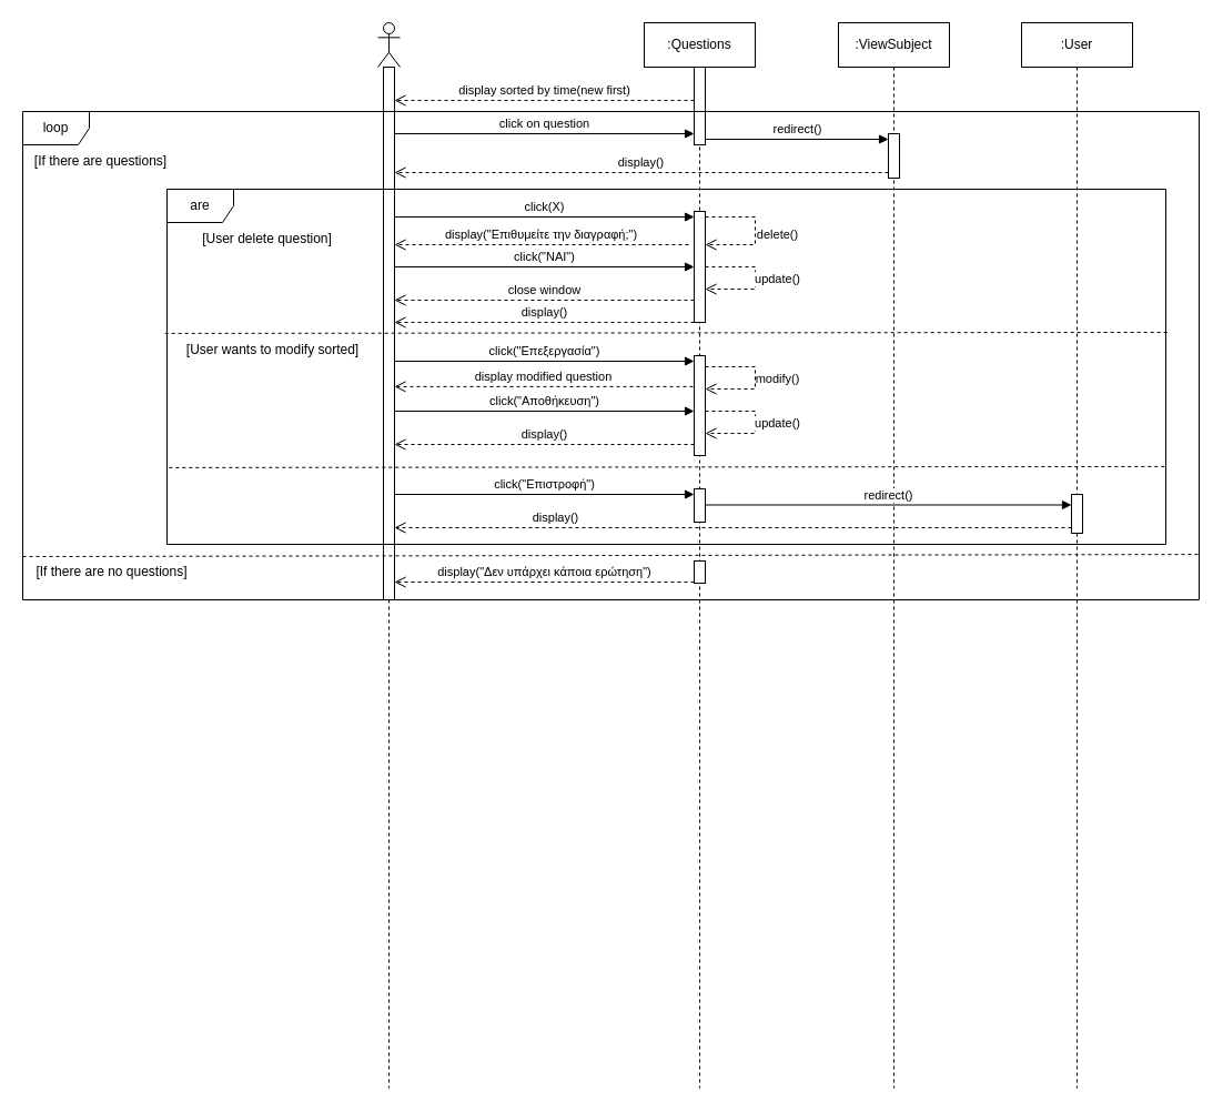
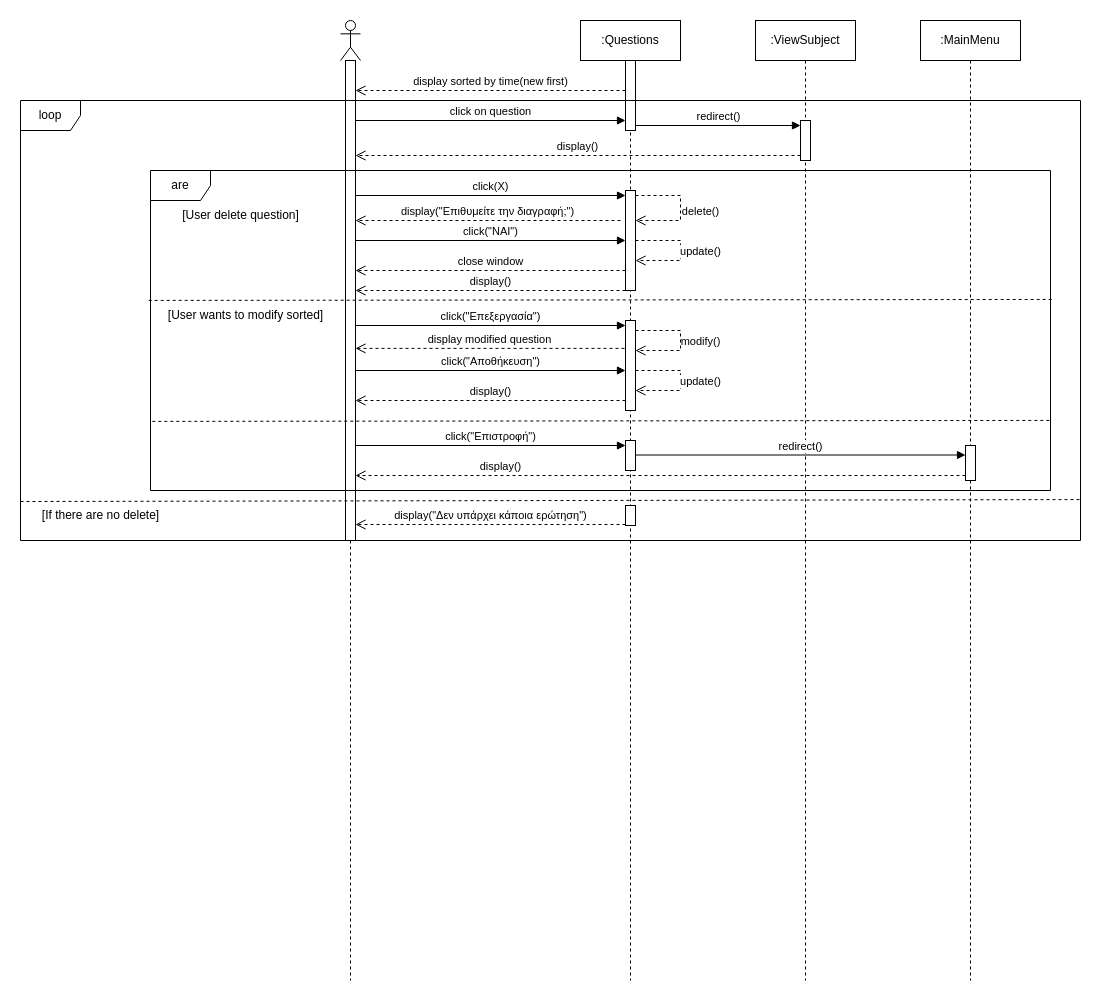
- <mxCell id="33" value=":User" style="shape=umlLifeline;perimeter=lifelinePerimeter;whiteSpace=wrap;html=1;container=1;dropTarget=0;collapsible=0;recursiveResize=0;outlineConnect=0;portConstraint=eastwest;newEdgeStyle={&quot;curved&quot;:0,&quot;rounded&quot;:0};" parent="1" vertex="1"><mxGeometry x="920" y="20" width="100" height="960" as="geometry" /></mxCell>
+ <mxCell id="33" value=":MainMenu" style="shape=umlLifeline;perimeter=lifelinePerimeter;whiteSpace=wrap;html=1;container=1;dropTarget=0;collapsible=0;recursiveResize=0;outlineConnect=0;portConstraint=eastwest;newEdgeStyle={&quot;curved&quot;:0,&quot;rounded&quot;:0};" parent="1" vertex="1"><mxGeometry x="920" y="20" width="100" height="960" as="geometry" /></mxCell>
- <mxCell id="15" value="[If there are questions]" style="text;html=1;align=center;verticalAlign=middle;resizable=0;points=[];autosize=1;strokeColor=none;fillColor=none;" parent="1" vertex="1"><mxGeometry x="20" y="130" width="140" height="30" as="geometry" /></mxCell>
- <mxCell id="41" value="[If there are no questions]" style="text;html=1;align=center;verticalAlign=middle;resizable=0;points=[];autosize=1;strokeColor=none;fillColor=none;" parent="1" vertex="1"><mxGeometry x="20" y="500" width="160" height="30" as="geometry" /></mxCell>
+ <mxCell id="41" value="[If there are no delete]" style="text;html=1;align=center;verticalAlign=middle;resizable=0;points=[];autosize=1;strokeColor=none;fillColor=none;" parent="1" vertex="1"><mxGeometry x="20" y="500" width="160" height="30" as="geometry" /></mxCell>
